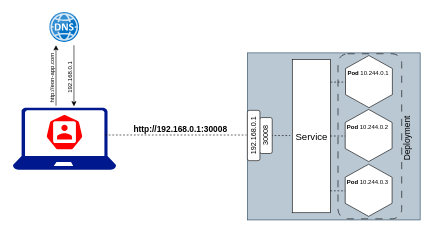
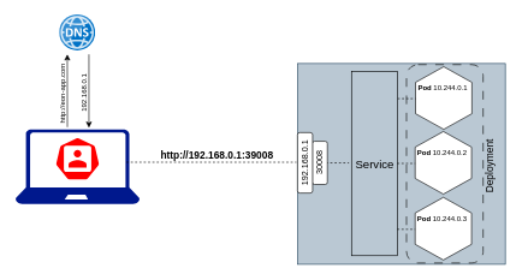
- <mxCell id="6" value="&lt;b&gt;&lt;font style=&quot;font-size: 14px;&quot;&gt;http://192.168.0.1:30008&lt;/font&gt;&lt;/b&gt;" style="text;html=1;strokeColor=none;fillColor=none;align=center;verticalAlign=middle;whiteSpace=wrap;rounded=0;" parent="1" vertex="1"><mxGeometry x="220" y="200.41" width="160" height="30" as="geometry" /></mxCell>
+ <mxCell id="6" value="&lt;b&gt;&lt;font style=&quot;font-size: 14px;&quot;&gt;http://192.168.0.1:39008&lt;/font&gt;&lt;/b&gt;" style="text;html=1;strokeColor=none;fillColor=none;align=center;verticalAlign=middle;whiteSpace=wrap;rounded=0;" parent="1" vertex="1"><mxGeometry x="220" y="200.41" width="160" height="30" as="geometry" /></mxCell>
- <mxCell id="17" value="&lt;font style=&quot;font-size: 16px;&quot;&gt;Service&lt;/font&gt;" style="rounded=0;whiteSpace=wrap;html=1;" vertex="1" parent="1"><mxGeometry x="486.5" y="98.79" width="63.5" height="255.91" as="geometry" /></mxCell>
+ <mxCell id="17" value="&lt;font style=&quot;font-size: 16px;&quot;&gt;Service&lt;/font&gt;" style="rounded=0;whiteSpace=wrap;html=1;fillColor=#bac8d3;" vertex="1" parent="1"><mxGeometry x="486.5" y="98.79" width="63.5" height="255.91" as="geometry" /></mxCell>
